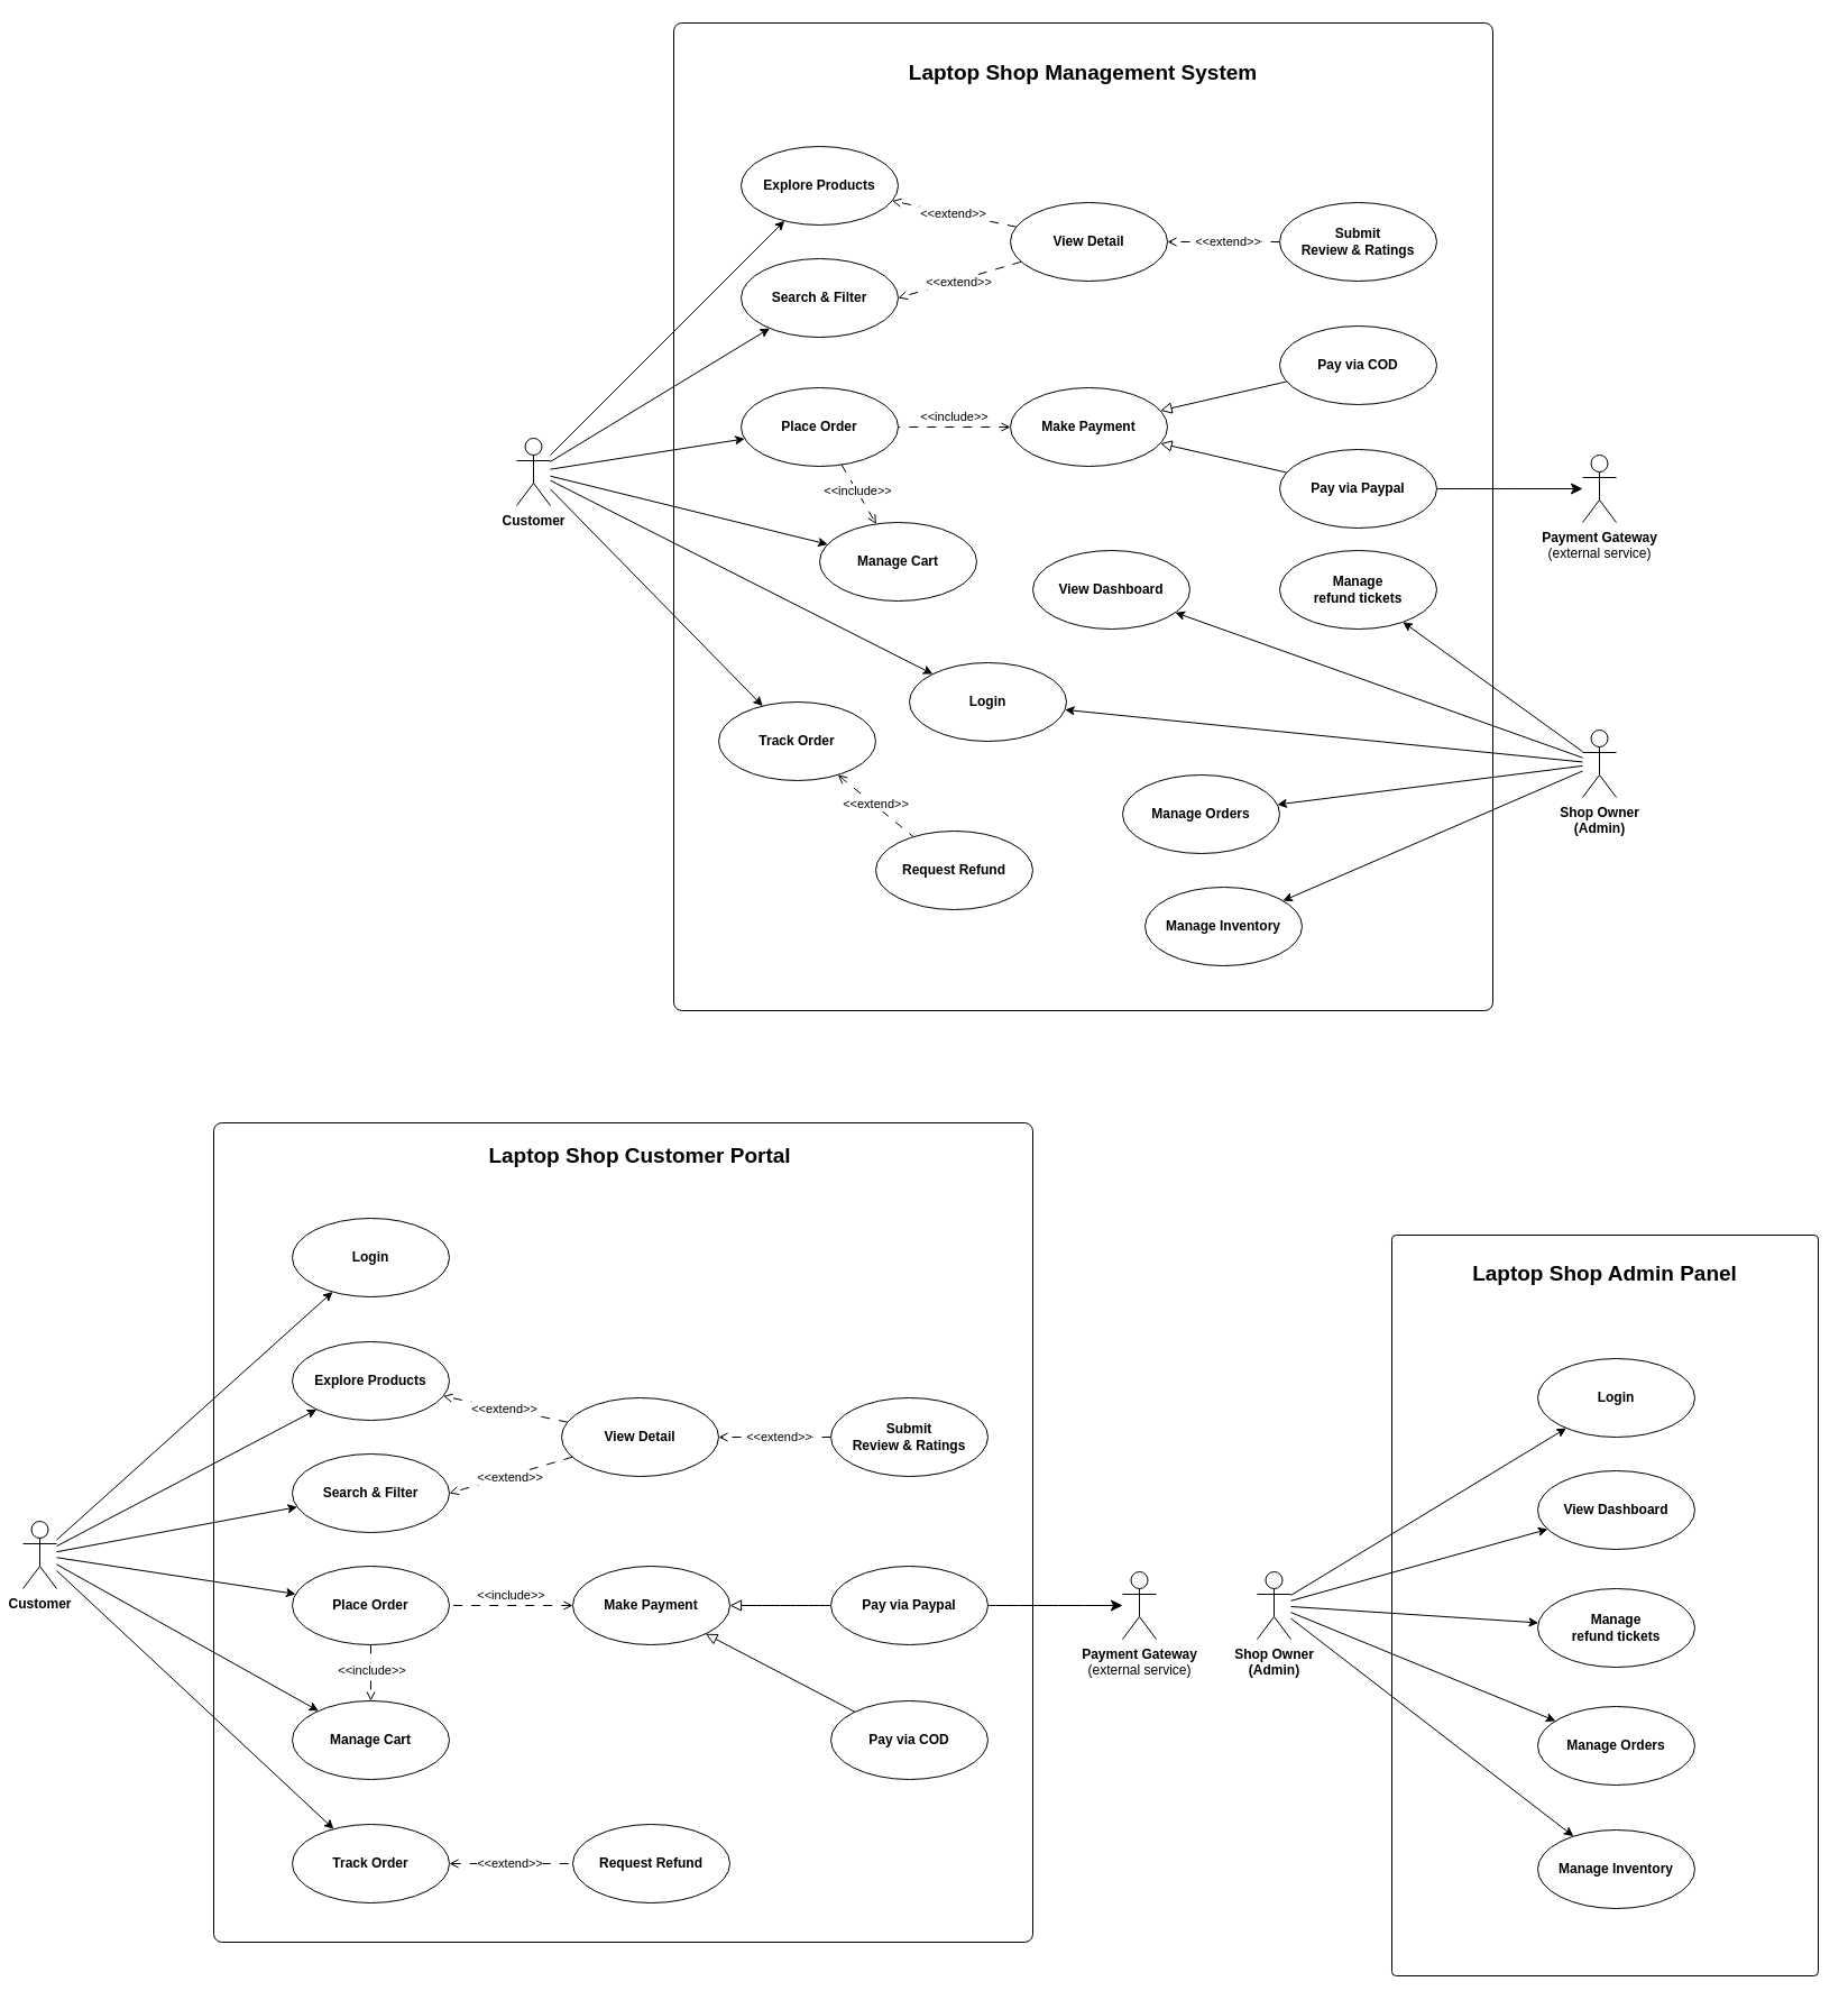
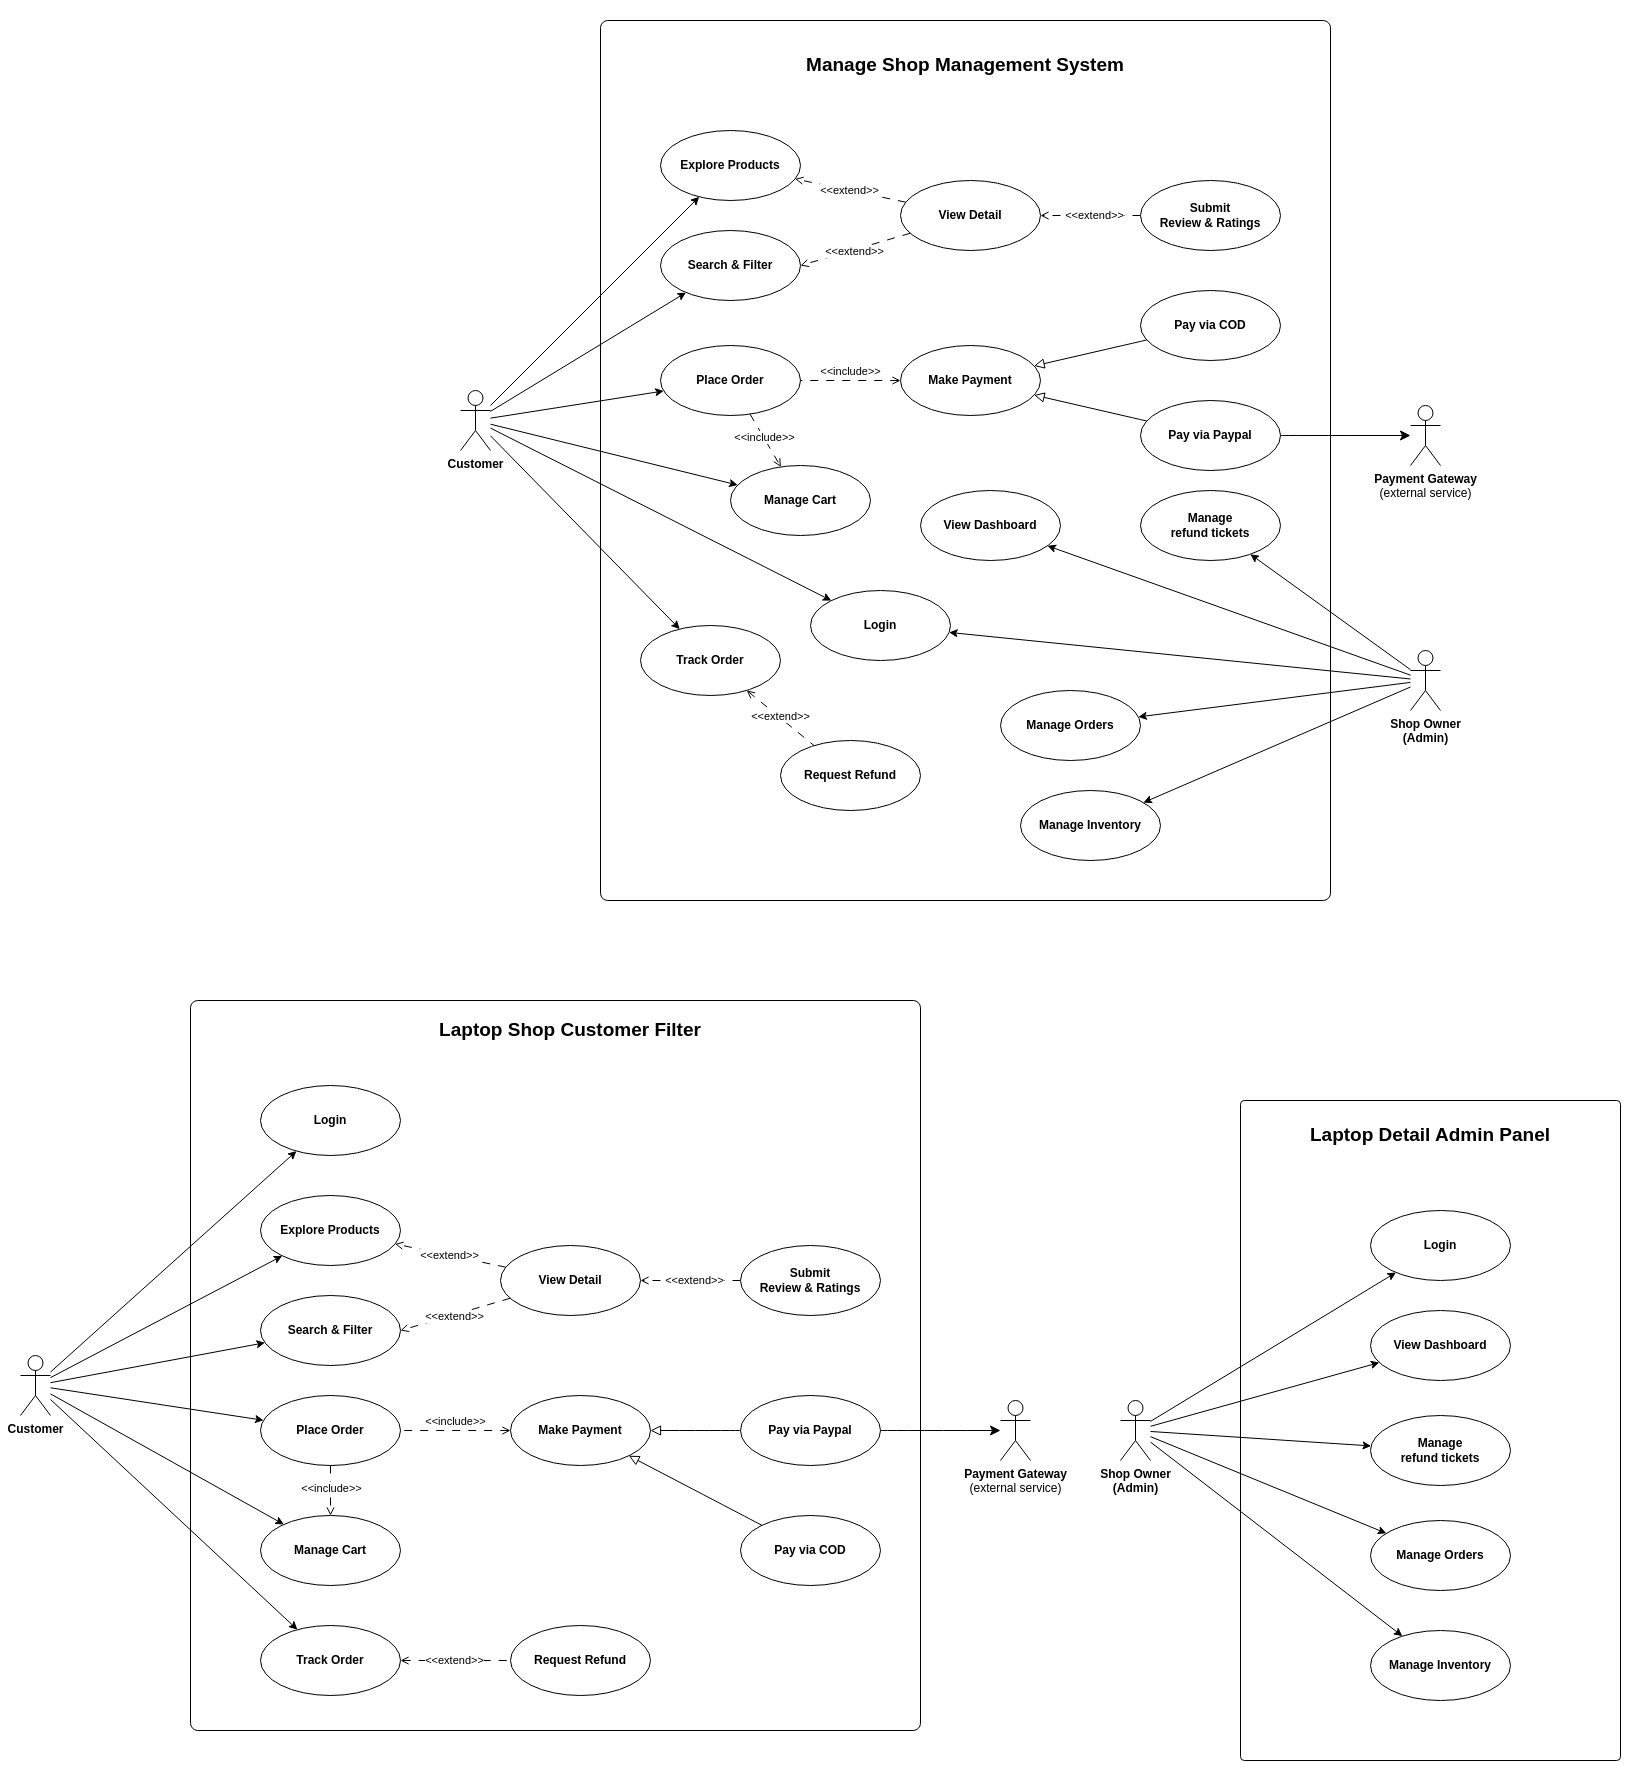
- <mxCell id="49" value="&lt;strong data-end=&quot;346&quot; data-start=&quot;313&quot;&gt;Laptop Shop Management System&lt;/strong&gt;" style="text;html=1;align=center;verticalAlign=middle;whiteSpace=wrap;rounded=0;fontStyle=1;fontSize=19;" vertex="1" parent="16"><mxGeometry x="310" y="30" width="390" height="30" as="geometry" /></mxCell>
+ <mxCell id="49" value="&lt;strong data-end=&quot;346&quot; data-start=&quot;313&quot;&gt;Manage Shop Management System&lt;/strong&gt;" style="text;html=1;align=center;verticalAlign=middle;whiteSpace=wrap;rounded=0;fontStyle=1;fontSize=19;" vertex="1" parent="16"><mxGeometry x="310" y="30" width="390" height="30" as="geometry" /></mxCell>
- <mxCell id="102" value="&lt;strong data-end=&quot;886&quot; data-start=&quot;855&quot;&gt;Laptop Shop Customer Portal&lt;/strong&gt;" style="text;html=1;align=center;verticalAlign=middle;whiteSpace=wrap;rounded=0;fontStyle=1;fontSize=19;" vertex="1" parent="65"><mxGeometry x="355" y="15" width="390" height="30" as="geometry" /></mxCell>
+ <mxCell id="102" value="&lt;strong data-end=&quot;886&quot; data-start=&quot;855&quot;&gt;Laptop Shop Customer Filter&lt;/strong&gt;" style="text;html=1;align=center;verticalAlign=middle;whiteSpace=wrap;rounded=0;fontStyle=1;fontSize=19;" vertex="1" parent="65"><mxGeometry x="355" y="15" width="390" height="30" as="geometry" /></mxCell>
- <mxCell id="15" value="&lt;strong data-end=&quot;806&quot; data-start=&quot;779&quot;&gt;Laptop Shop Admin Panel&lt;/strong&gt;" style="text;html=1;align=center;verticalAlign=middle;whiteSpace=wrap;rounded=0;fontStyle=1;fontSize=19;" vertex="1" parent="2"><mxGeometry x="115" y="20" width="390" height="30" as="geometry" /></mxCell>
+ <mxCell id="15" value="&lt;strong data-end=&quot;806&quot; data-start=&quot;779&quot;&gt;Laptop Detail Admin Panel&lt;/strong&gt;" style="text;html=1;align=center;verticalAlign=middle;whiteSpace=wrap;rounded=0;fontStyle=1;fontSize=19;" vertex="1" parent="2"><mxGeometry x="115" y="20" width="390" height="30" as="geometry" /></mxCell>
